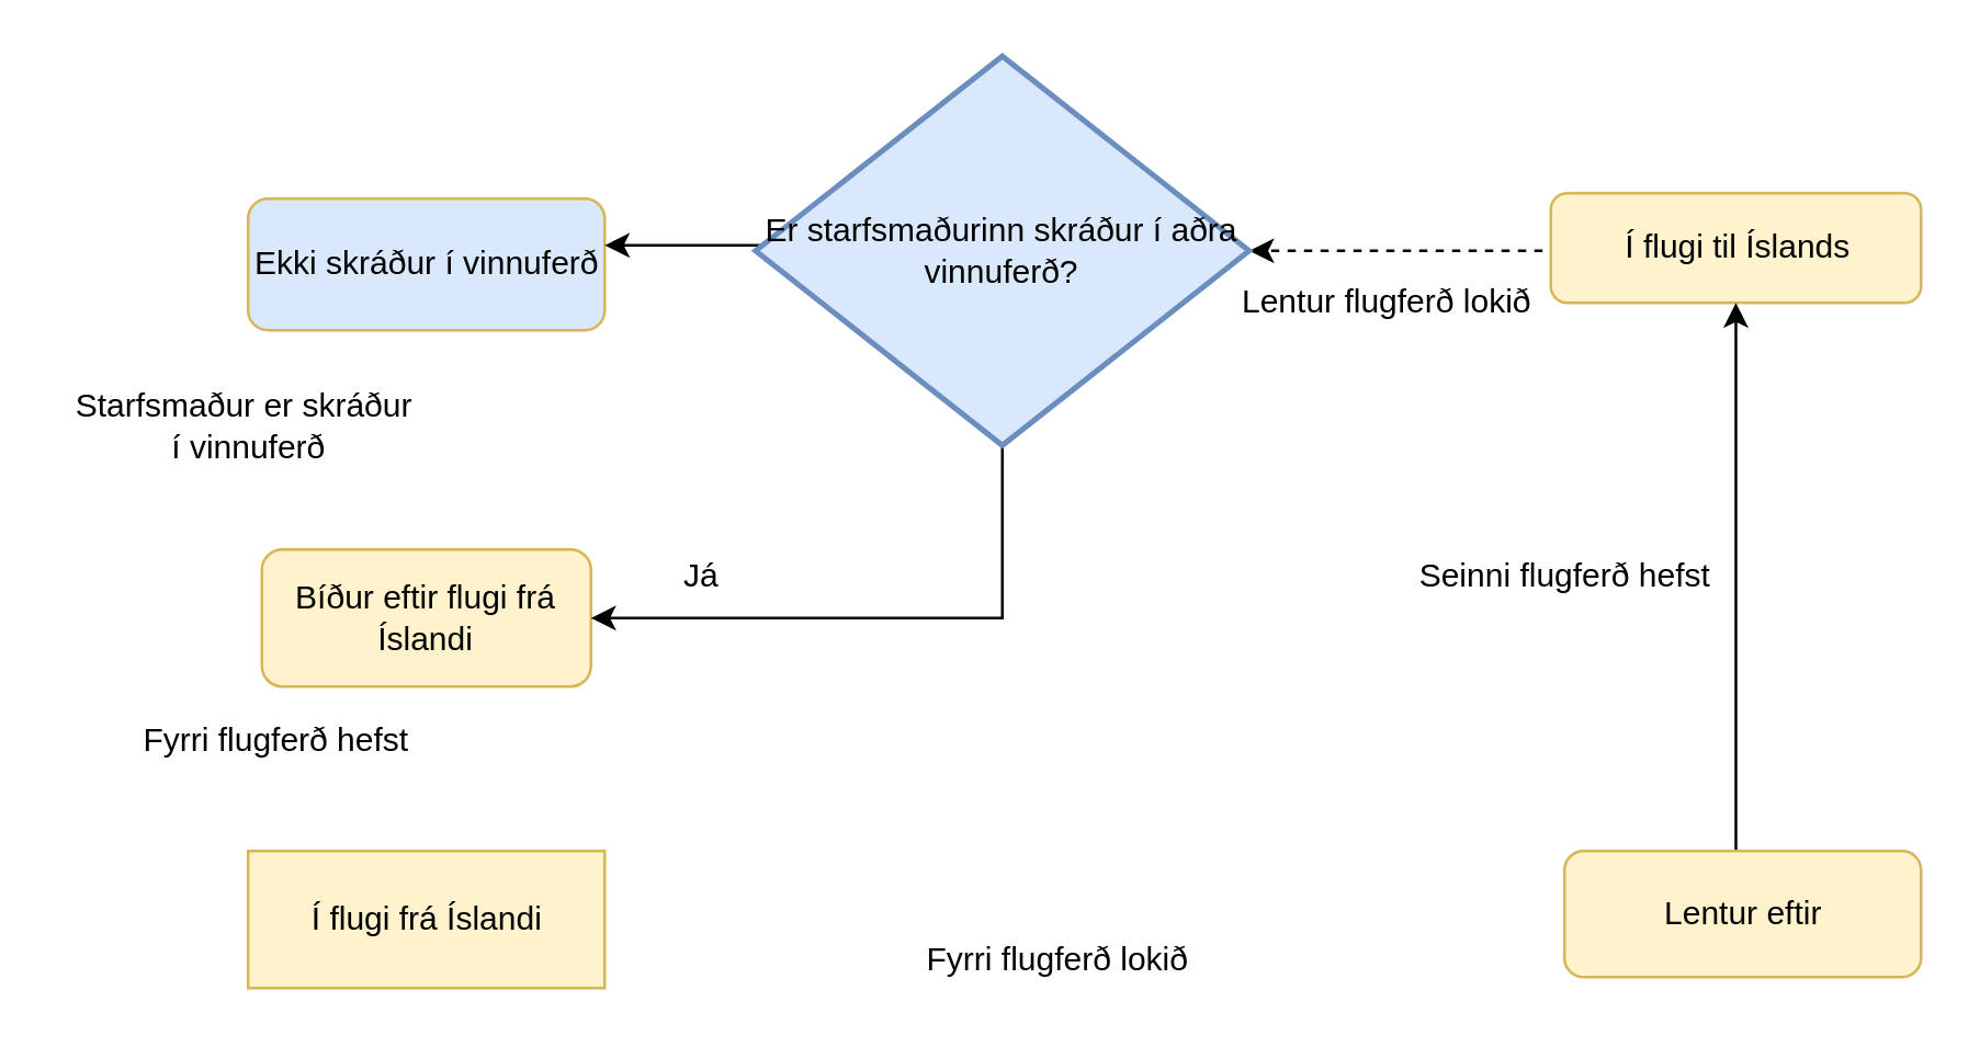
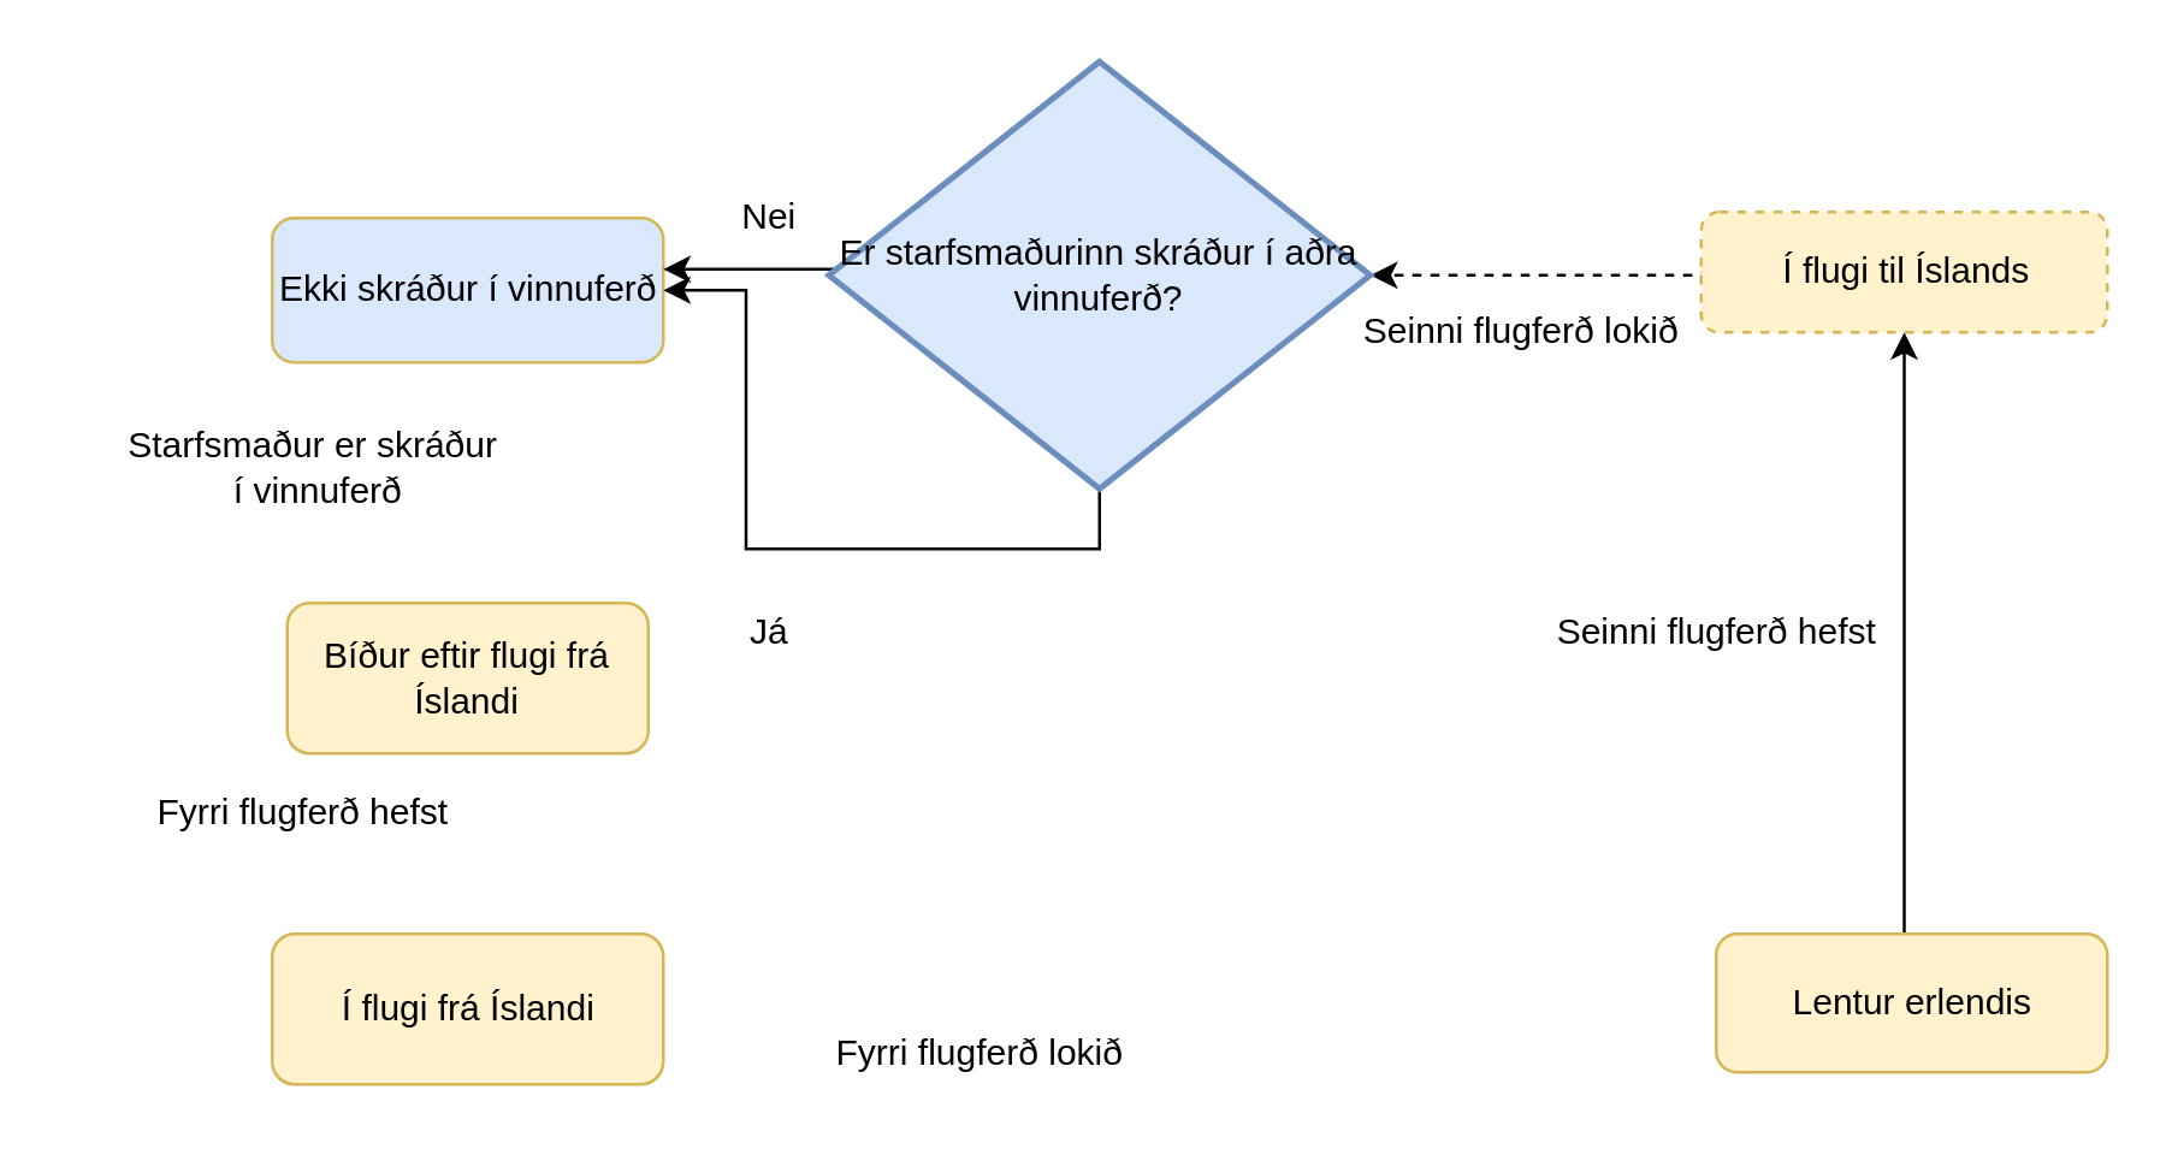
+ <mxCell id="12" value="Nei&lt;br&gt;" style="text;html=1;align=center;verticalAlign=middle;resizable=0;points=[];;autosize=1;" vertex="1" parent="1"><mxGeometry x="240" y="62" width="30" height="20" as="geometry" /></mxCell>
- <mxCell id="6" value="Í flugi til Íslands" style="rounded=1;fillColor=#fff2cc;strokeColor=#d6b656;imageAspect=1;html=1;spacing=0;" vertex="1" parent="1"><mxGeometry x="565" y="70" width="135" height="40" as="geometry" /></mxCell>
+ <mxCell id="6" value="Í flugi til Íslands" style="rounded=1;fillColor=#fff2cc;strokeColor=#d6b656;imageAspect=1;html=1;spacing=0;dashed=1;" vertex="1" parent="1"><mxGeometry x="565" y="70" width="135" height="40" as="geometry" /></mxCell>
- <mxCell id="18" value="Lentur flugferð lokið" style="text;html=1;align=center;verticalAlign=middle;resizable=0;points=[];;autosize=1;" vertex="1" parent="1"><mxGeometry x="445" y="100" width="120" height="20" as="geometry" /></mxCell>
+ <mxCell id="18" value="Seinni flugferð lokið" style="text;html=1;align=center;verticalAlign=middle;resizable=0;points=[];;autosize=1;" vertex="1" parent="1"><mxGeometry x="445" y="100" width="120" height="20" as="geometry" /></mxCell>
- <mxCell id="14" value="Starfsmaður er skráður&amp;nbsp;&lt;br&gt;í vinnuferð" style="text;html=1;align=center;verticalAlign=middle;resizable=0;points=[];;autosize=1;" vertex="1" parent="1"><mxGeometry x="20" y="140" width="140" height="30" as="geometry" /></mxCell>
+ <mxCell id="14" value="Starfsmaður er skráður&amp;nbsp;&lt;br&gt;í vinnuferð" style="text;html=1;align=center;verticalAlign=middle;resizable=0;points=[];;autosize=1;" vertex="1" parent="1"><mxGeometry x="35" y="140" width="140" height="30" as="geometry" /></mxCell>
- <mxCell id="9" style="edgeStyle=orthogonalEdgeStyle;rounded=0;orthogonalLoop=1;jettySize=auto;html=1;exitX=0.5;exitY=1;exitDx=0;exitDy=0;exitPerimeter=0;entryX=1;entryY=0.5;entryDx=0;entryDy=0;" edge="1" parent="1" source="11" target="3"><mxGeometry relative="1" as="geometry" /></mxCell>
+ <mxCell id="9" style="edgeStyle=orthogonalEdgeStyle;rounded=0;orthogonalLoop=1;jettySize=auto;html=1;exitX=0.5;exitY=1;exitDx=0;exitDy=0;exitPerimeter=0;" edge="1" parent="1" source="11" target="2"><mxGeometry relative="1" as="geometry" /></mxCell>
- <mxCell id="8" value="Lentur eftir" style="rounded=1;fillColor=#fff2cc;strokeColor=#d6b656;strokeWidth=1;imageAspect=1;html=1;spacing=0;" vertex="1" parent="1"><mxGeometry x="570" y="310" width="130" height="46" as="geometry" /></mxCell>
+ <mxCell id="8" value="Lentur erlendis" style="rounded=1;fillColor=#fff2cc;strokeColor=#d6b656;strokeWidth=1;imageAspect=1;html=1;spacing=0;" vertex="1" parent="1"><mxGeometry x="570" y="310" width="130" height="46" as="geometry" /></mxCell>
- <mxCell id="4" value="Í flugi frá Íslandi" style="fillColor=#fff2cc;strokeColor=#d6b656;imageAspect=1;html=1;spacing=0;rounded=0;" vertex="1" parent="1"><mxGeometry x="90" y="310" width="130" height="50" as="geometry" /></mxCell>
+ <mxCell id="4" value="Í flugi frá Íslandi" style="rounded=1;fillColor=#fff2cc;strokeColor=#d6b656;imageAspect=1;html=1;spacing=0;" vertex="1" parent="1"><mxGeometry x="90" y="310" width="130" height="50" as="geometry" /></mxCell>
- <mxCell id="16" value="Fyrri flugferð lokið" style="text;html=1;align=center;verticalAlign=middle;resizable=0;points=[];;autosize=1;" vertex="1" parent="1"><mxGeometry x="330" y="340" width="110" height="20" as="geometry" /></mxCell>
+ <mxCell id="16" value="Fyrri flugferð lokið" style="text;html=1;align=center;verticalAlign=middle;resizable=0;points=[];;autosize=1;" vertex="1" parent="1"><mxGeometry x="270" y="340" width="110" height="20" as="geometry" /></mxCell>
